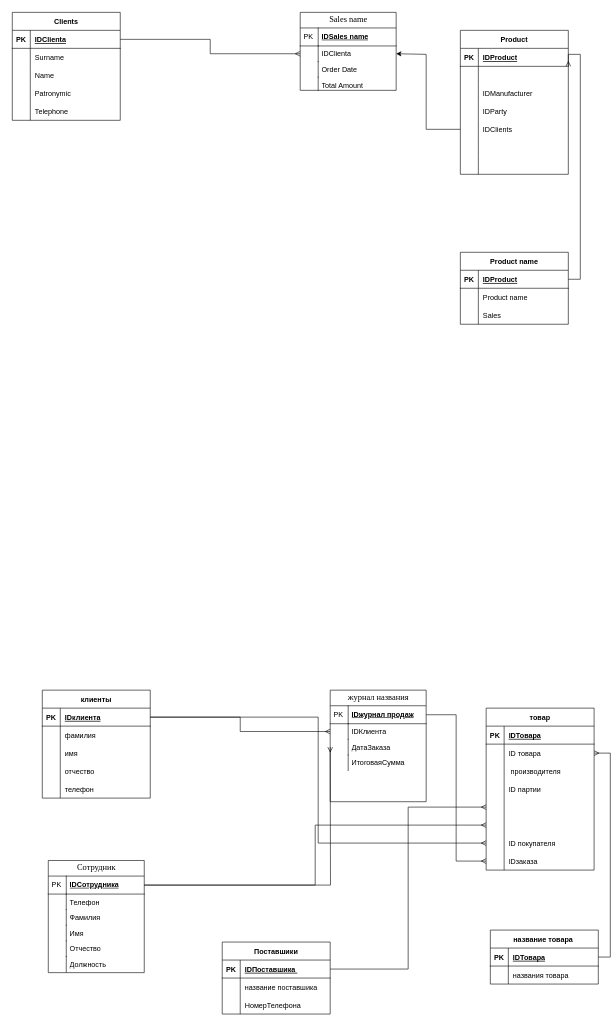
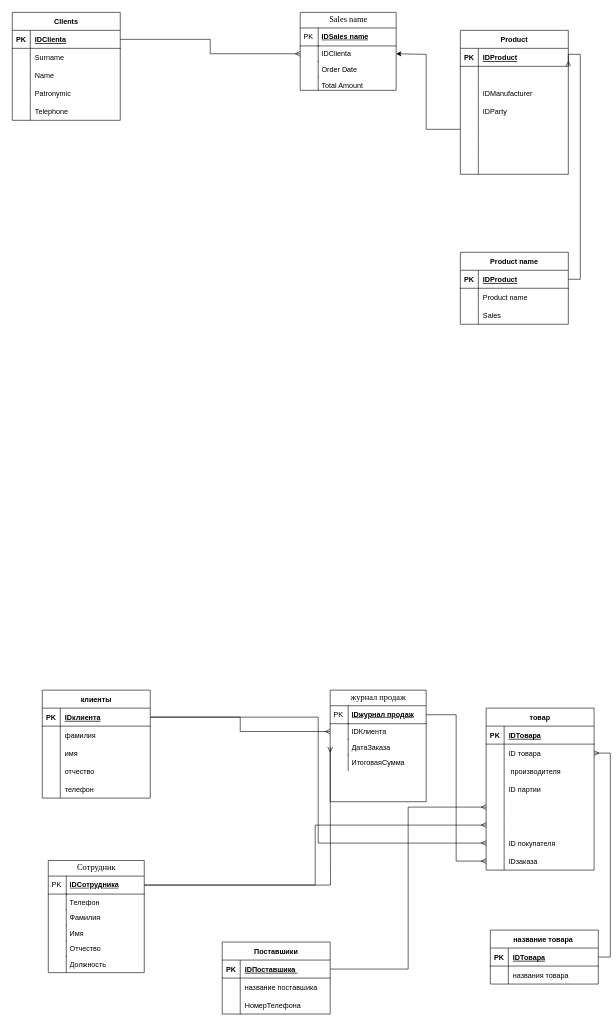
- <mxCell id="148" value="IDClients" style="shape=partialRectangle;connectable=0;fillColor=none;top=0;left=0;bottom=0;right=0;align=left;spacingLeft=6;overflow=hidden;" vertex="1" parent="1"><mxGeometry x="797" y="200" width="150" height="30" as="geometry"><mxRectangle width="150" height="30" as="alternateBounds" /></mxGeometry></mxCell>
- <mxCell id="115" value="журнал названия" style="swimlane;html=1;fontStyle=0;childLayout=stackLayout;horizontal=1;startSize=26;horizontalStack=0;resizeParent=1;resizeLast=0;collapsible=1;marginBottom=0;swimlaneFillColor=#ffffff;align=center;rounded=0;shadow=0;comic=0;labelBackgroundColor=none;strokeWidth=1;fontFamily=Verdana;fontSize=14;swimlaneLine=1;" parent="1" vertex="1"><mxGeometry x="550" y="1150" width="160" height="186" as="geometry"><mxRectangle x="500" y="140" width="90" height="30" as="alternateBounds" /></mxGeometry></mxCell>
+ <mxCell id="115" value="журнал продаж" style="swimlane;html=1;fontStyle=0;childLayout=stackLayout;horizontal=1;startSize=26;horizontalStack=0;resizeParent=1;resizeLast=0;collapsible=1;marginBottom=0;swimlaneFillColor=#ffffff;align=center;rounded=0;shadow=0;comic=0;labelBackgroundColor=none;strokeWidth=1;fontFamily=Verdana;fontSize=14;swimlaneLine=1;" parent="1" vertex="1"><mxGeometry x="550" y="1150" width="160" height="186" as="geometry"><mxRectangle x="500" y="140" width="90" height="30" as="alternateBounds" /></mxGeometry></mxCell>
